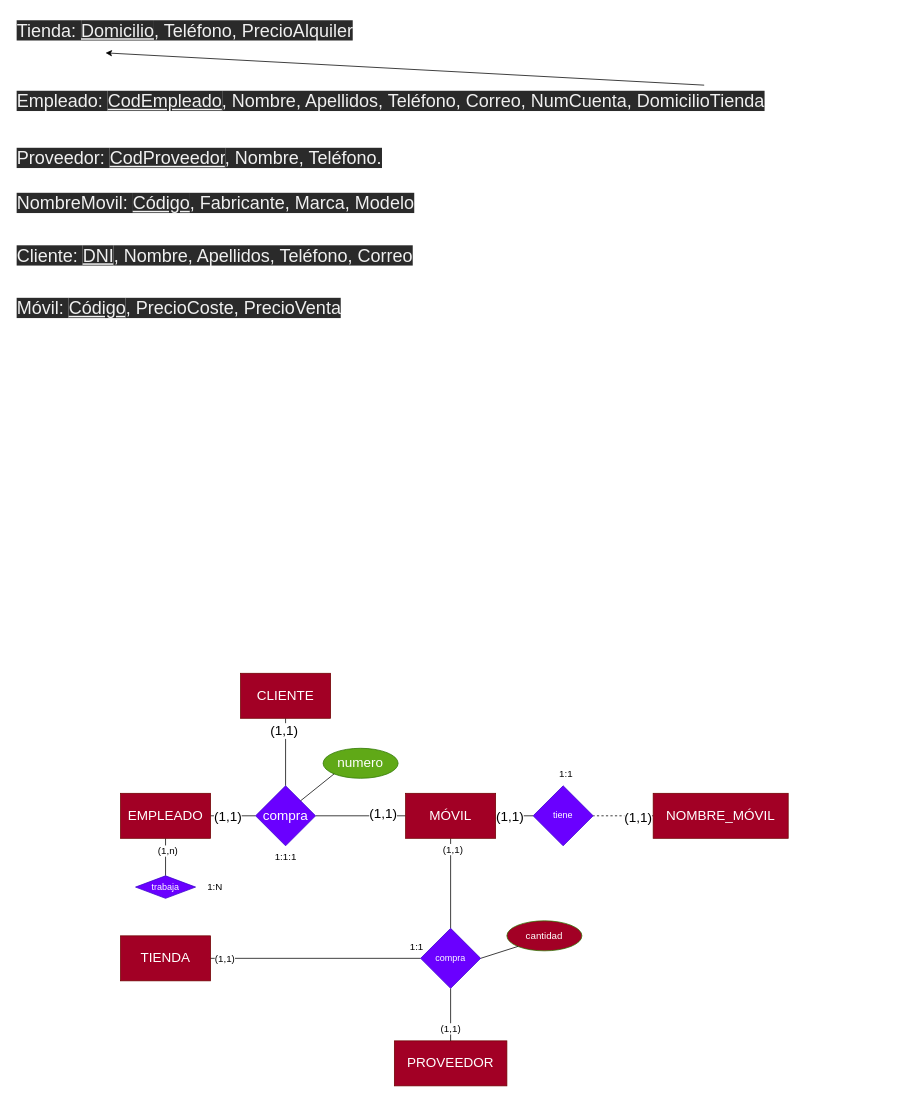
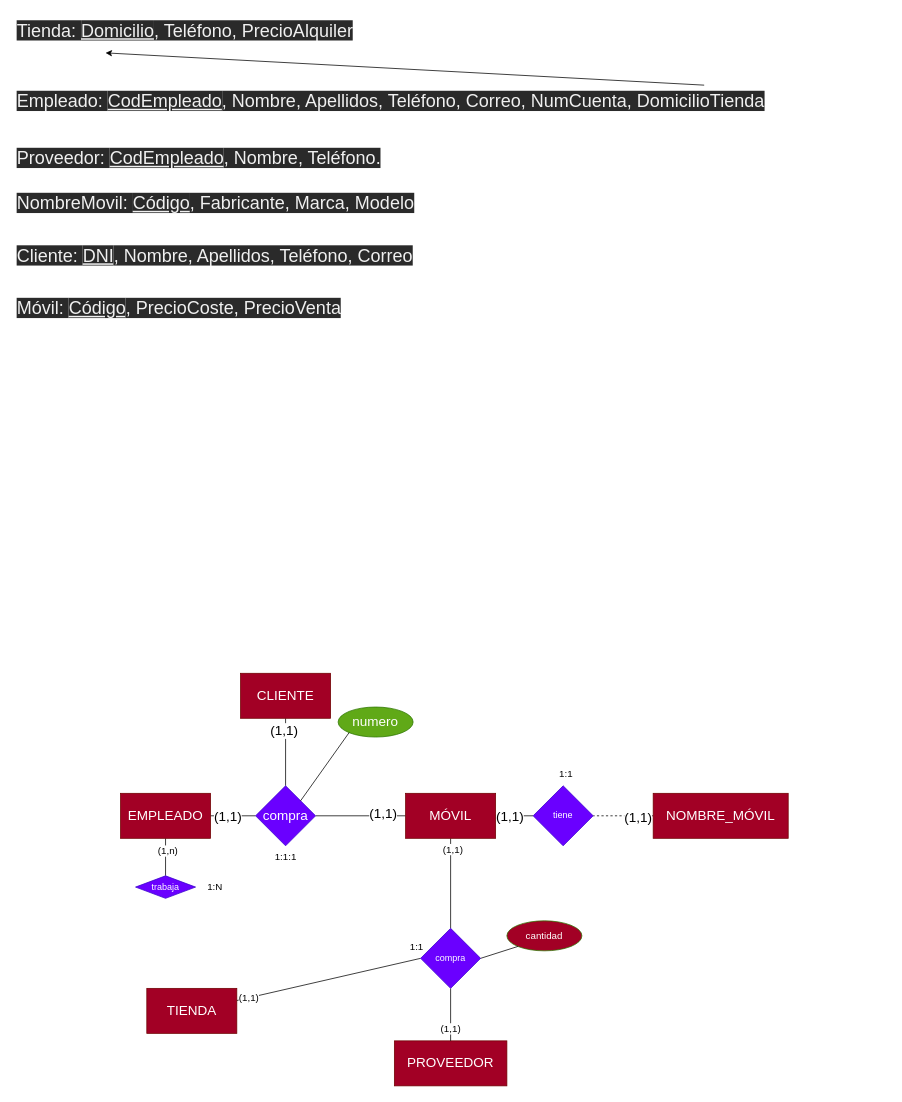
- <mxCell id="43" value="&lt;span style=&quot;color: rgb(240, 240, 240); font-family: Helvetica; font-size: 24px; font-style: normal; font-variant-ligatures: normal; font-variant-caps: normal; font-weight: 400; letter-spacing: normal; orphans: 2; text-align: left; text-indent: 0px; text-transform: none; widows: 2; word-spacing: 0px; -webkit-text-stroke-width: 0px; background-color: rgb(42, 42, 42); text-decoration-thickness: initial; text-decoration-style: initial; text-decoration-color: initial; float: none; display: inline !important;&quot;&gt;Proveedor:&lt;span&gt;&amp;nbsp;&lt;/span&gt;&lt;/span&gt;&lt;u style=&quot;color: rgb(240, 240, 240); font-family: Helvetica; font-size: 24px; font-style: normal; font-variant-ligatures: normal; font-variant-caps: normal; font-weight: 400; letter-spacing: normal; orphans: 2; text-align: left; text-indent: 0px; text-transform: none; widows: 2; word-spacing: 0px; -webkit-text-stroke-width: 0px; background-color: rgb(42, 42, 42);&quot;&gt;CodProveedor&lt;/u&gt;&lt;span style=&quot;color: rgb(240, 240, 240); font-family: Helvetica; font-size: 24px; font-style: normal; font-variant-ligatures: normal; font-variant-caps: normal; font-weight: 400; letter-spacing: normal; orphans: 2; text-align: left; text-indent: 0px; text-transform: none; widows: 2; word-spacing: 0px; -webkit-text-stroke-width: 0px; background-color: rgb(42, 42, 42); text-decoration-thickness: initial; text-decoration-style: initial; text-decoration-color: initial; float: none; display: inline !important;&quot;&gt;, Nombre, Teléfono.&lt;/span&gt;" style="text;whiteSpace=wrap;html=1;fontSize=24;" vertex="1" parent="1"><mxGeometry y="190" width="520" height="50" as="geometry" x="20" /></mxCell>
+ <mxCell id="43" value="&lt;span style=&quot;color: rgb(240, 240, 240); font-family: Helvetica; font-size: 24px; font-style: normal; font-variant-ligatures: normal; font-variant-caps: normal; font-weight: 400; letter-spacing: normal; orphans: 2; text-align: left; text-indent: 0px; text-transform: none; widows: 2; word-spacing: 0px; -webkit-text-stroke-width: 0px; background-color: rgb(42, 42, 42); text-decoration-thickness: initial; text-decoration-style: initial; text-decoration-color: initial; float: none; display: inline !important;&quot;&gt;Proveedor:&lt;span&gt;&amp;nbsp;&lt;/span&gt;&lt;/span&gt;&lt;u style=&quot;color: rgb(240, 240, 240); font-family: Helvetica; font-size: 24px; font-style: normal; font-variant-ligatures: normal; font-variant-caps: normal; font-weight: 400; letter-spacing: normal; orphans: 2; text-align: left; text-indent: 0px; text-transform: none; widows: 2; word-spacing: 0px; -webkit-text-stroke-width: 0px; background-color: rgb(42, 42, 42);&quot;&gt;CodEmpleado&lt;/u&gt;&lt;span style=&quot;color: rgb(240, 240, 240); font-family: Helvetica; font-size: 24px; font-style: normal; font-variant-ligatures: normal; font-variant-caps: normal; font-weight: 400; letter-spacing: normal; orphans: 2; text-align: left; text-indent: 0px; text-transform: none; widows: 2; word-spacing: 0px; -webkit-text-stroke-width: 0px; background-color: rgb(42, 42, 42); text-decoration-thickness: initial; text-decoration-style: initial; text-decoration-color: initial; float: none; display: inline !important;&quot;&gt;, Nombre, Teléfono.&lt;/span&gt;" style="text;whiteSpace=wrap;html=1;fontSize=24;" vertex="1" parent="1"><mxGeometry y="190" width="520" height="50" as="geometry" x="20" /></mxCell>
- <mxCell id="25" value="numero" style="ellipse;whiteSpace=wrap;html=1;align=center;fontSize=18;fillColor=#60a917;fontColor=#ffffff;strokeColor=#2D7600;" parent="1" vertex="1"><mxGeometry x="430" y="997" width="100" height="40" as="geometry" /></mxCell>
+ <mxCell id="25" value="numero" style="ellipse;whiteSpace=wrap;html=1;align=center;fontSize=18;fillColor=#60a917;fontColor=#ffffff;strokeColor=#2D7600;" parent="1" vertex="1"><mxGeometry x="450" y="942" width="100" height="40" as="geometry" /></mxCell>
- <mxCell id="22" value="&lt;font style=&quot;font-size: 18px;&quot;&gt;TIENDA&lt;br&gt;&lt;/font&gt;" style="whiteSpace=wrap;html=1;fillColor=#a20025;fontColor=#ffffff;strokeColor=#6F0000;" parent="1" vertex="1"><mxGeometry x="160" y="1247" width="120" height="60" as="geometry" /></mxCell>
+ <mxCell id="22" value="&lt;font style=&quot;font-size: 18px;&quot;&gt;TIENDA&lt;br&gt;&lt;/font&gt;" style="whiteSpace=wrap;html=1;fillColor=#a20025;fontColor=#ffffff;strokeColor=#6F0000;" parent="1" vertex="1"><mxGeometry x="195" y="1317" width="120" height="60" as="geometry" /></mxCell>
